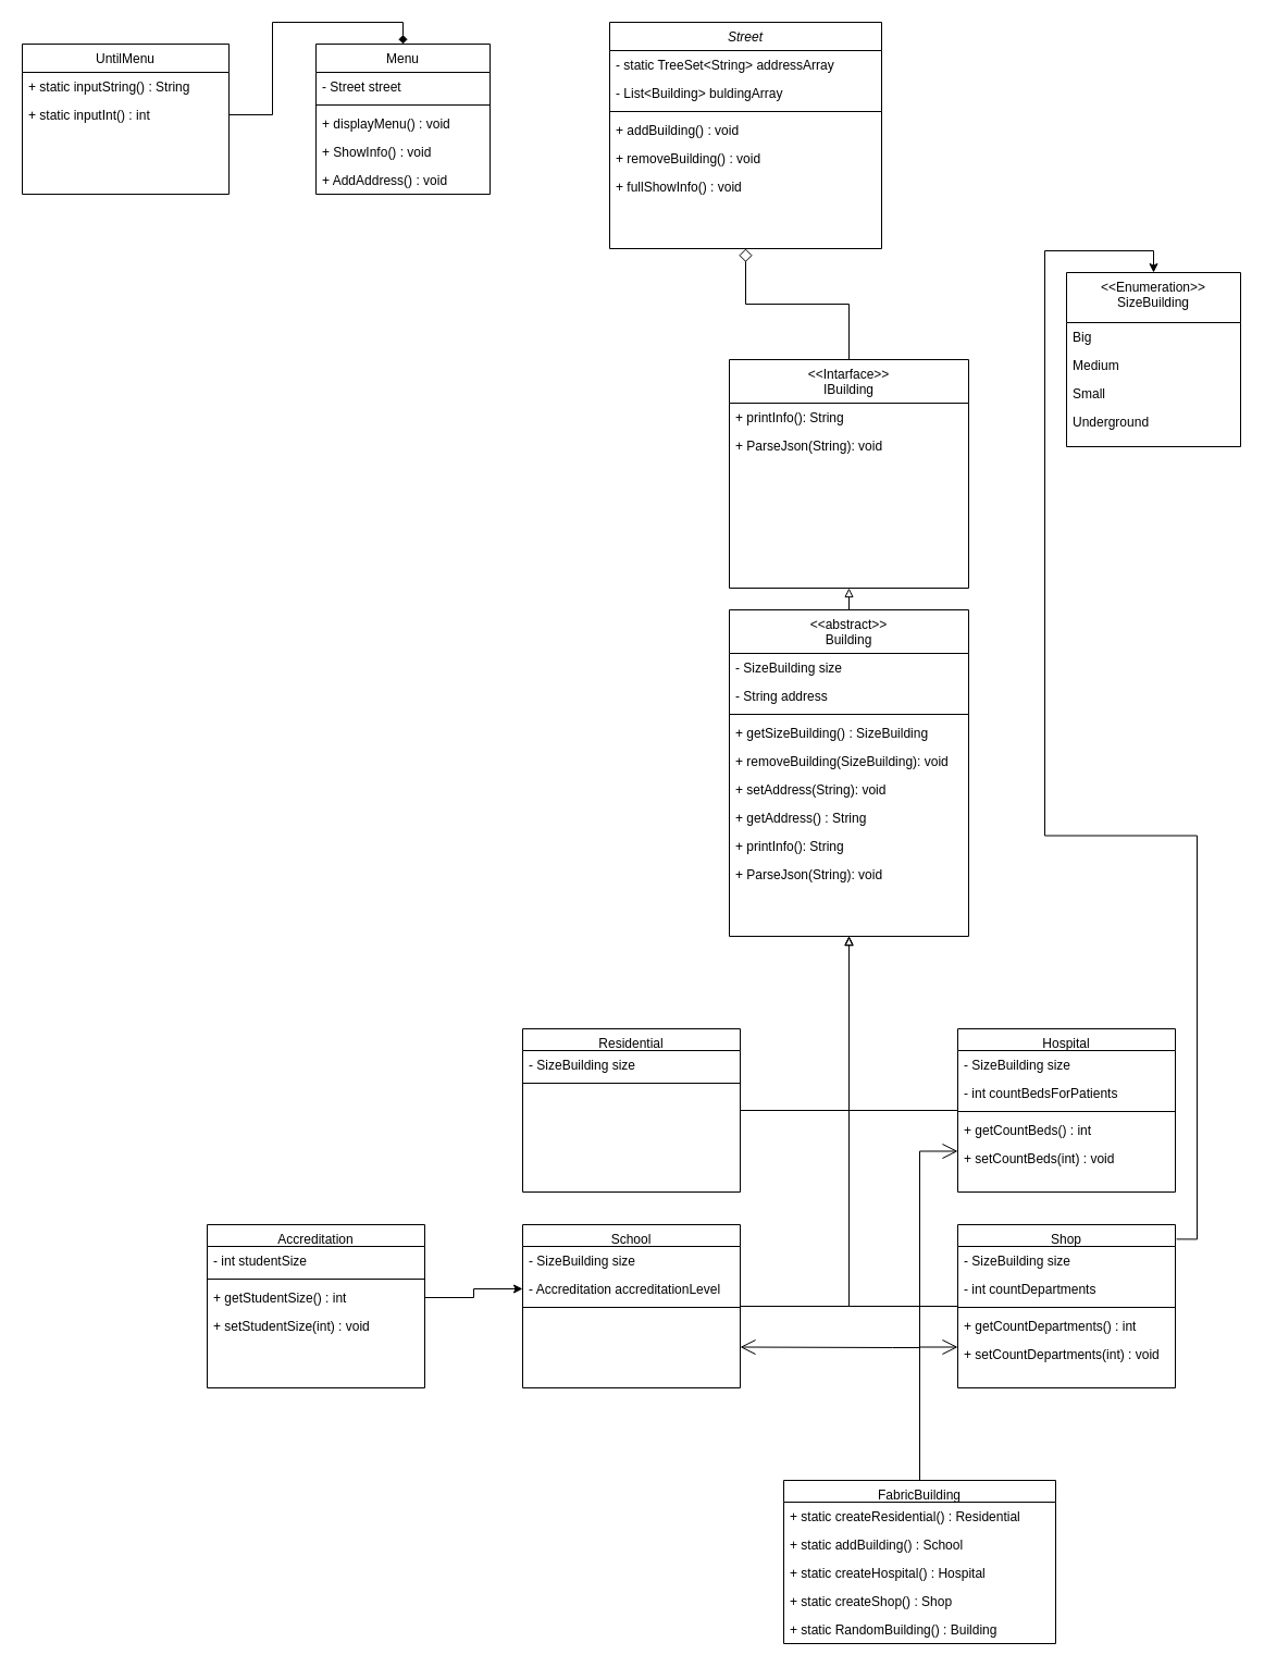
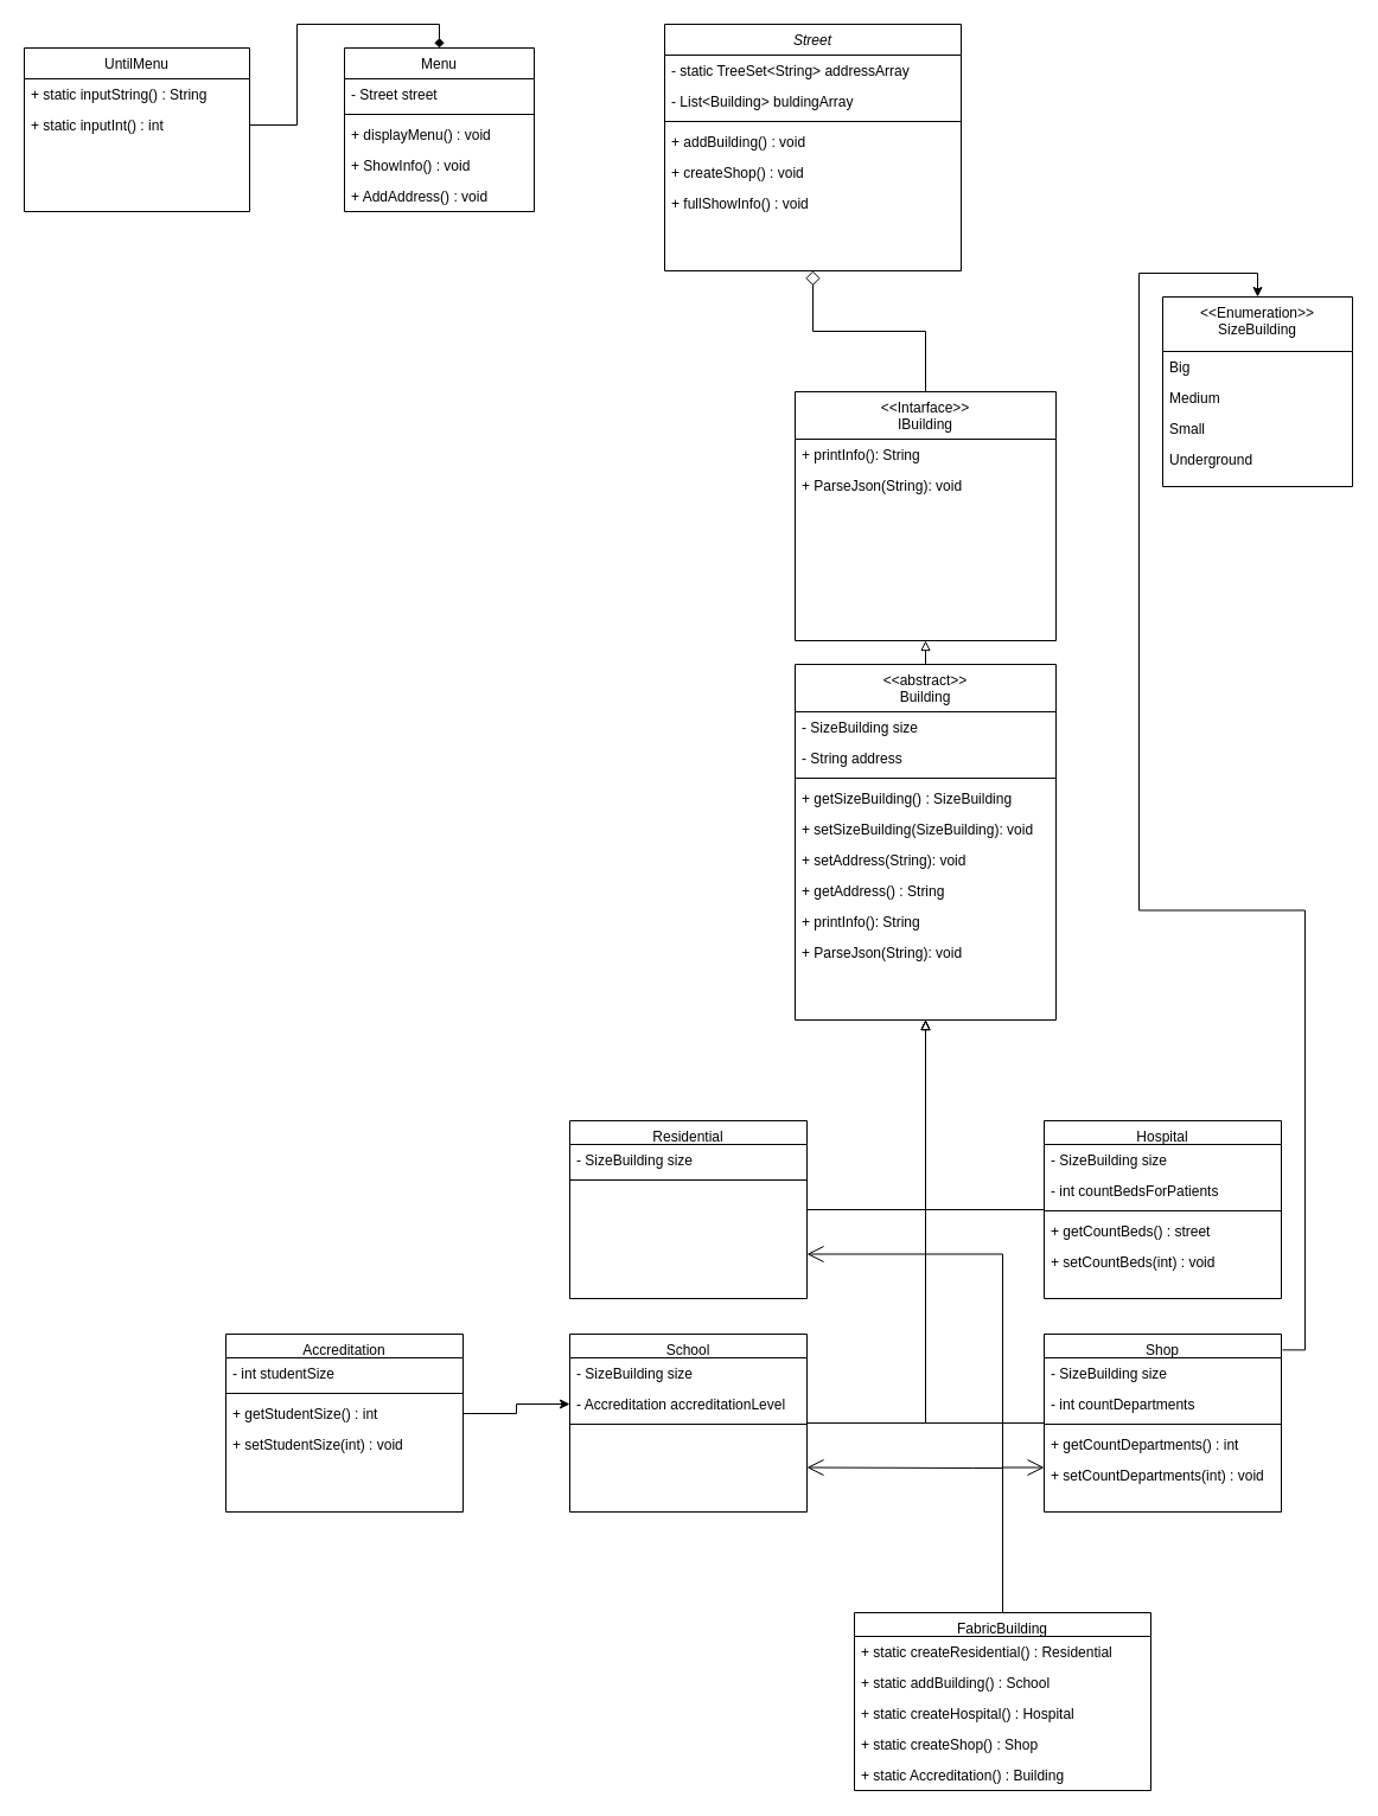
- <mxCell id="7" value="+ removeBuilding() : void" style="text;align=left;verticalAlign=top;spacingLeft=4;spacingRight=4;overflow=hidden;rotatable=0;points=[[0,0.5],[1,0.5]];portConstraint=eastwest;" vertex="1" parent="2"><mxGeometry y="112" width="250" height="26" as="geometry" /></mxCell>
+ <mxCell id="7" value="+ createShop() : void" style="text;align=left;verticalAlign=top;spacingLeft=4;spacingRight=4;overflow=hidden;rotatable=0;points=[[0,0.5],[1,0.5]];portConstraint=eastwest;" vertex="1" parent="2"><mxGeometry y="112" width="250" height="26" as="geometry" /></mxCell>
- <mxCell id="74" value="+ removeBuilding(SizeBuilding): void " style="text;align=left;verticalAlign=top;spacingLeft=4;spacingRight=4;overflow=hidden;rotatable=0;points=[[0,0.5],[1,0.5]];portConstraint=eastwest;" vertex="1" parent="69"><mxGeometry y="126" width="220" height="26" as="geometry" /></mxCell>
+ <mxCell id="74" value="+ setSizeBuilding(SizeBuilding): void " style="text;align=left;verticalAlign=top;spacingLeft=4;spacingRight=4;overflow=hidden;rotatable=0;points=[[0,0.5],[1,0.5]];portConstraint=eastwest;" vertex="1" parent="69"><mxGeometry y="126" width="220" height="26" as="geometry" /></mxCell>
- <mxCell id="33" value="+ getCountBeds() : int" style="text;align=left;verticalAlign=top;spacingLeft=4;spacingRight=4;overflow=hidden;rotatable=0;points=[[0,0.5],[1,0.5]];portConstraint=eastwest;" vertex="1" parent="29"><mxGeometry y="80" width="200" height="26" as="geometry" /></mxCell>
+ <mxCell id="33" value="+ getCountBeds() : street" style="text;align=left;verticalAlign=top;spacingLeft=4;spacingRight=4;overflow=hidden;rotatable=0;points=[[0,0.5],[1,0.5]];portConstraint=eastwest;" vertex="1" parent="29"><mxGeometry y="80" width="200" height="26" as="geometry" /></mxCell>
+ <mxCell id="63" style="edgeStyle=orthogonalEdgeStyle;rounded=0;orthogonalLoop=1;jettySize=auto;html=1;entryX=1;entryY=0.75;entryDx=0;entryDy=0;endArrow=open;endFill=0;strokeWidth=1;endSize=12;exitX=0.5;exitY=0;exitDx=0;exitDy=0;" edge="1" parent="1" source="55" target="26"><mxGeometry relative="1" as="geometry"><mxPoint x="790" y="1370" as="sourcePoint" /><mxPoint x="890" y="1068" as="targetPoint" /></mxGeometry></mxCell>
- <mxCell id="62" style="edgeStyle=orthogonalEdgeStyle;rounded=0;orthogonalLoop=1;jettySize=auto;html=1;entryX=0;entryY=0.75;entryDx=0;entryDy=0;endArrow=open;endFill=0;strokeWidth=1;endSize=12;exitX=0.5;exitY=0;exitDx=0;exitDy=0;" edge="1" parent="1" source="55" target="29"><mxGeometry relative="1" as="geometry"><mxPoint x="790" y="1370" as="sourcePoint" /><mxPoint x="890" y="1248" as="targetPoint" /></mxGeometry></mxCell>
- <mxCell id="60" value="+ static RandomBuilding() : Building" style="text;align=left;verticalAlign=top;spacingLeft=4;spacingRight=4;overflow=hidden;rotatable=0;points=[[0,0.5],[1,0.5]];portConstraint=eastwest;html=1;" vertex="1" parent="55"><mxGeometry y="124" width="250" height="26" as="geometry" /></mxCell>
+ <mxCell id="60" value="+ static Accreditation() : Building" style="text;align=left;verticalAlign=top;spacingLeft=4;spacingRight=4;overflow=hidden;rotatable=0;points=[[0,0.5],[1,0.5]];portConstraint=eastwest;html=1;" vertex="1" parent="55"><mxGeometry y="124" width="250" height="26" as="geometry" /></mxCell>
